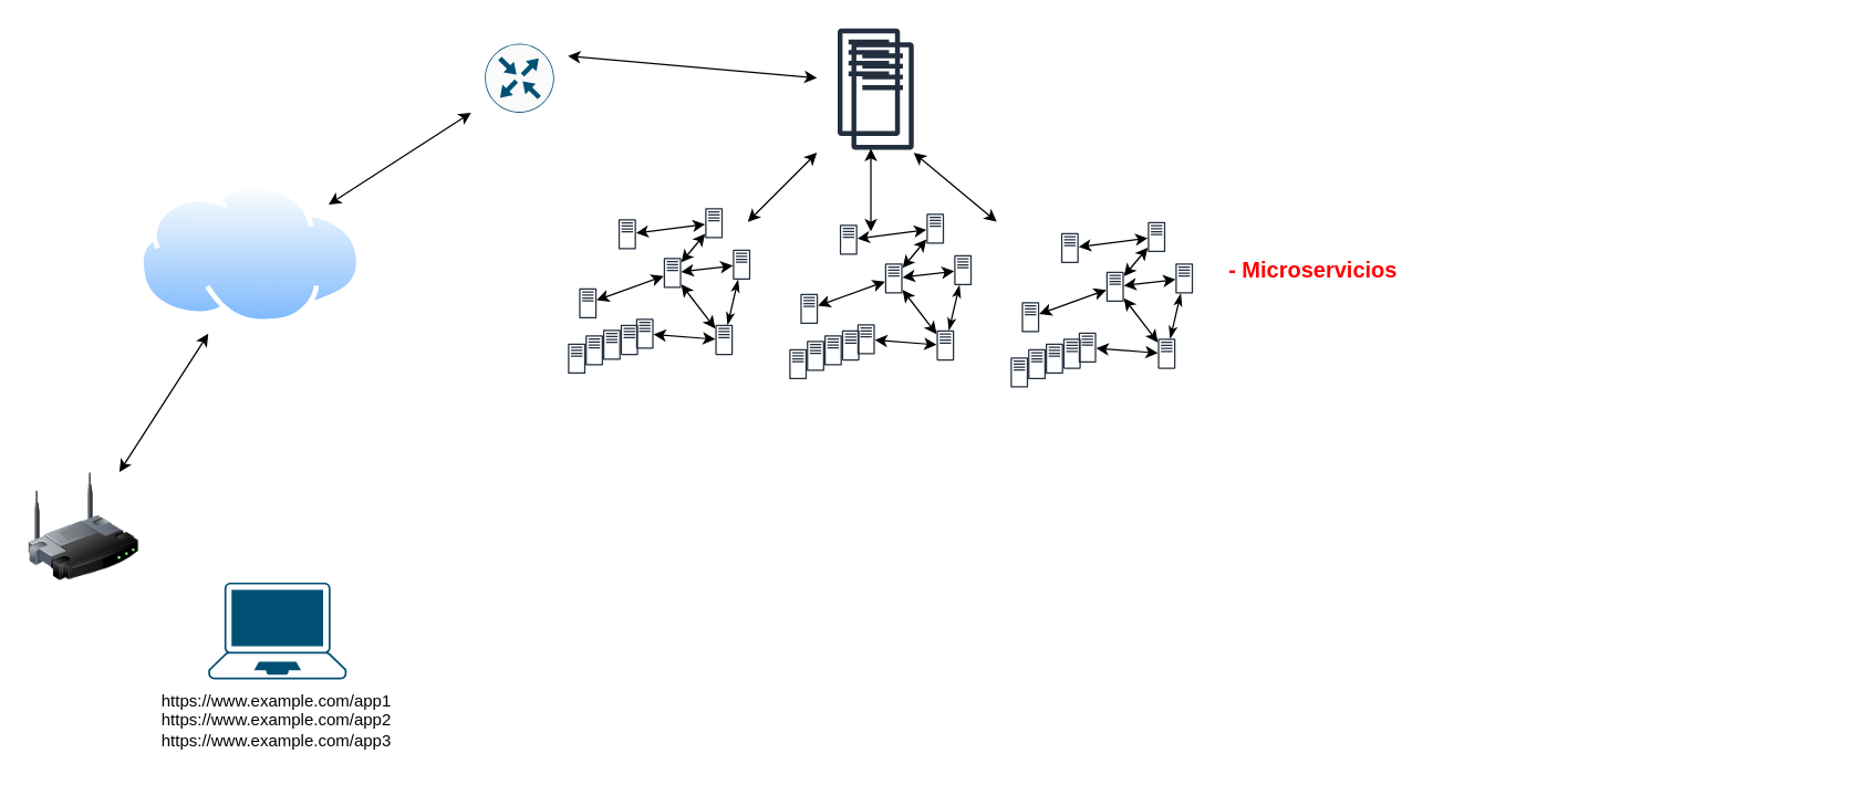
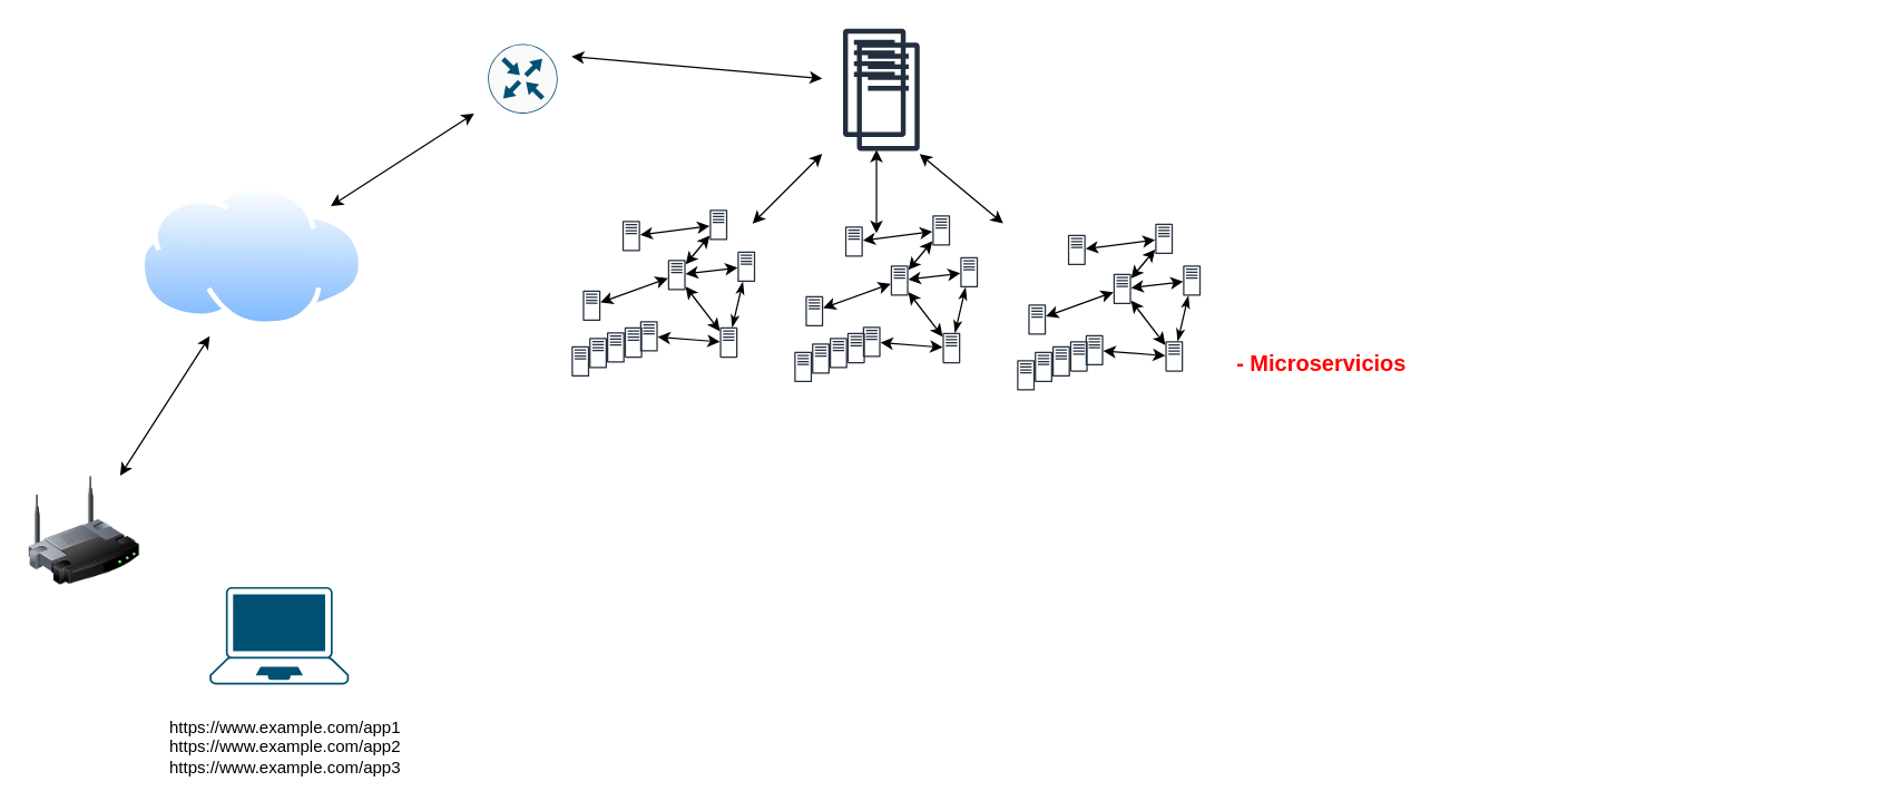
- <mxCell id="13" value="&lt;div style=&quot;font-size: 16px&quot;&gt;&lt;font style=&quot;font-size: 16px&quot;&gt;&lt;b&gt;&lt;font color=&quot;#FF0000&quot;&gt;- Microservicios&lt;/font&gt;&lt;/b&gt;&lt;/font&gt;&lt;/div&gt;" style="text;whiteSpace=wrap;html=1;" parent="1" vertex="1"><mxGeometry x="886" y="179" width="443" height="30" as="geometry" /></mxCell>
+ <mxCell id="13" value="&lt;div style=&quot;font-size: 16px&quot;&gt;&lt;font style=&quot;font-size: 16px&quot;&gt;&lt;b&gt;&lt;font color=&quot;#FF0000&quot;&gt;- Microservicios&lt;/font&gt;&lt;/b&gt;&lt;/font&gt;&lt;/div&gt;" style="text;whiteSpace=wrap;html=1;" parent="1" vertex="1"><mxGeometry x="886" y="244" width="443" height="30" as="geometry" /></mxCell>
- <mxCell id="6" value="&lt;div&gt;https://www.example.com/app1&lt;/div&gt;&lt;div&gt;https://www.example.com/app2&lt;/div&gt;&lt;div&gt;https://www.example.com/app3&lt;br&gt;&lt;/div&gt;" style="text;html=1;resizable=0;autosize=1;align=center;verticalAlign=middle;points=[];fillColor=none;strokeColor=none;rounded=0;" parent="1" vertex="1"><mxGeometry x="94" y="496" width="210" height="50" as="geometry" /></mxCell>
+ <mxCell id="6" value="&lt;div&gt;https://www.example.com/app1&lt;/div&gt;&lt;div&gt;https://www.example.com/app2&lt;/div&gt;&lt;div&gt;https://www.example.com/app3&lt;br&gt;&lt;/div&gt;" style="text;html=1;resizable=0;autosize=1;align=center;verticalAlign=middle;points=[];fillColor=none;strokeColor=none;rounded=0;" parent="1" vertex="1"><mxGeometry x="99" y="511" width="210" height="50" as="geometry" /></mxCell>
